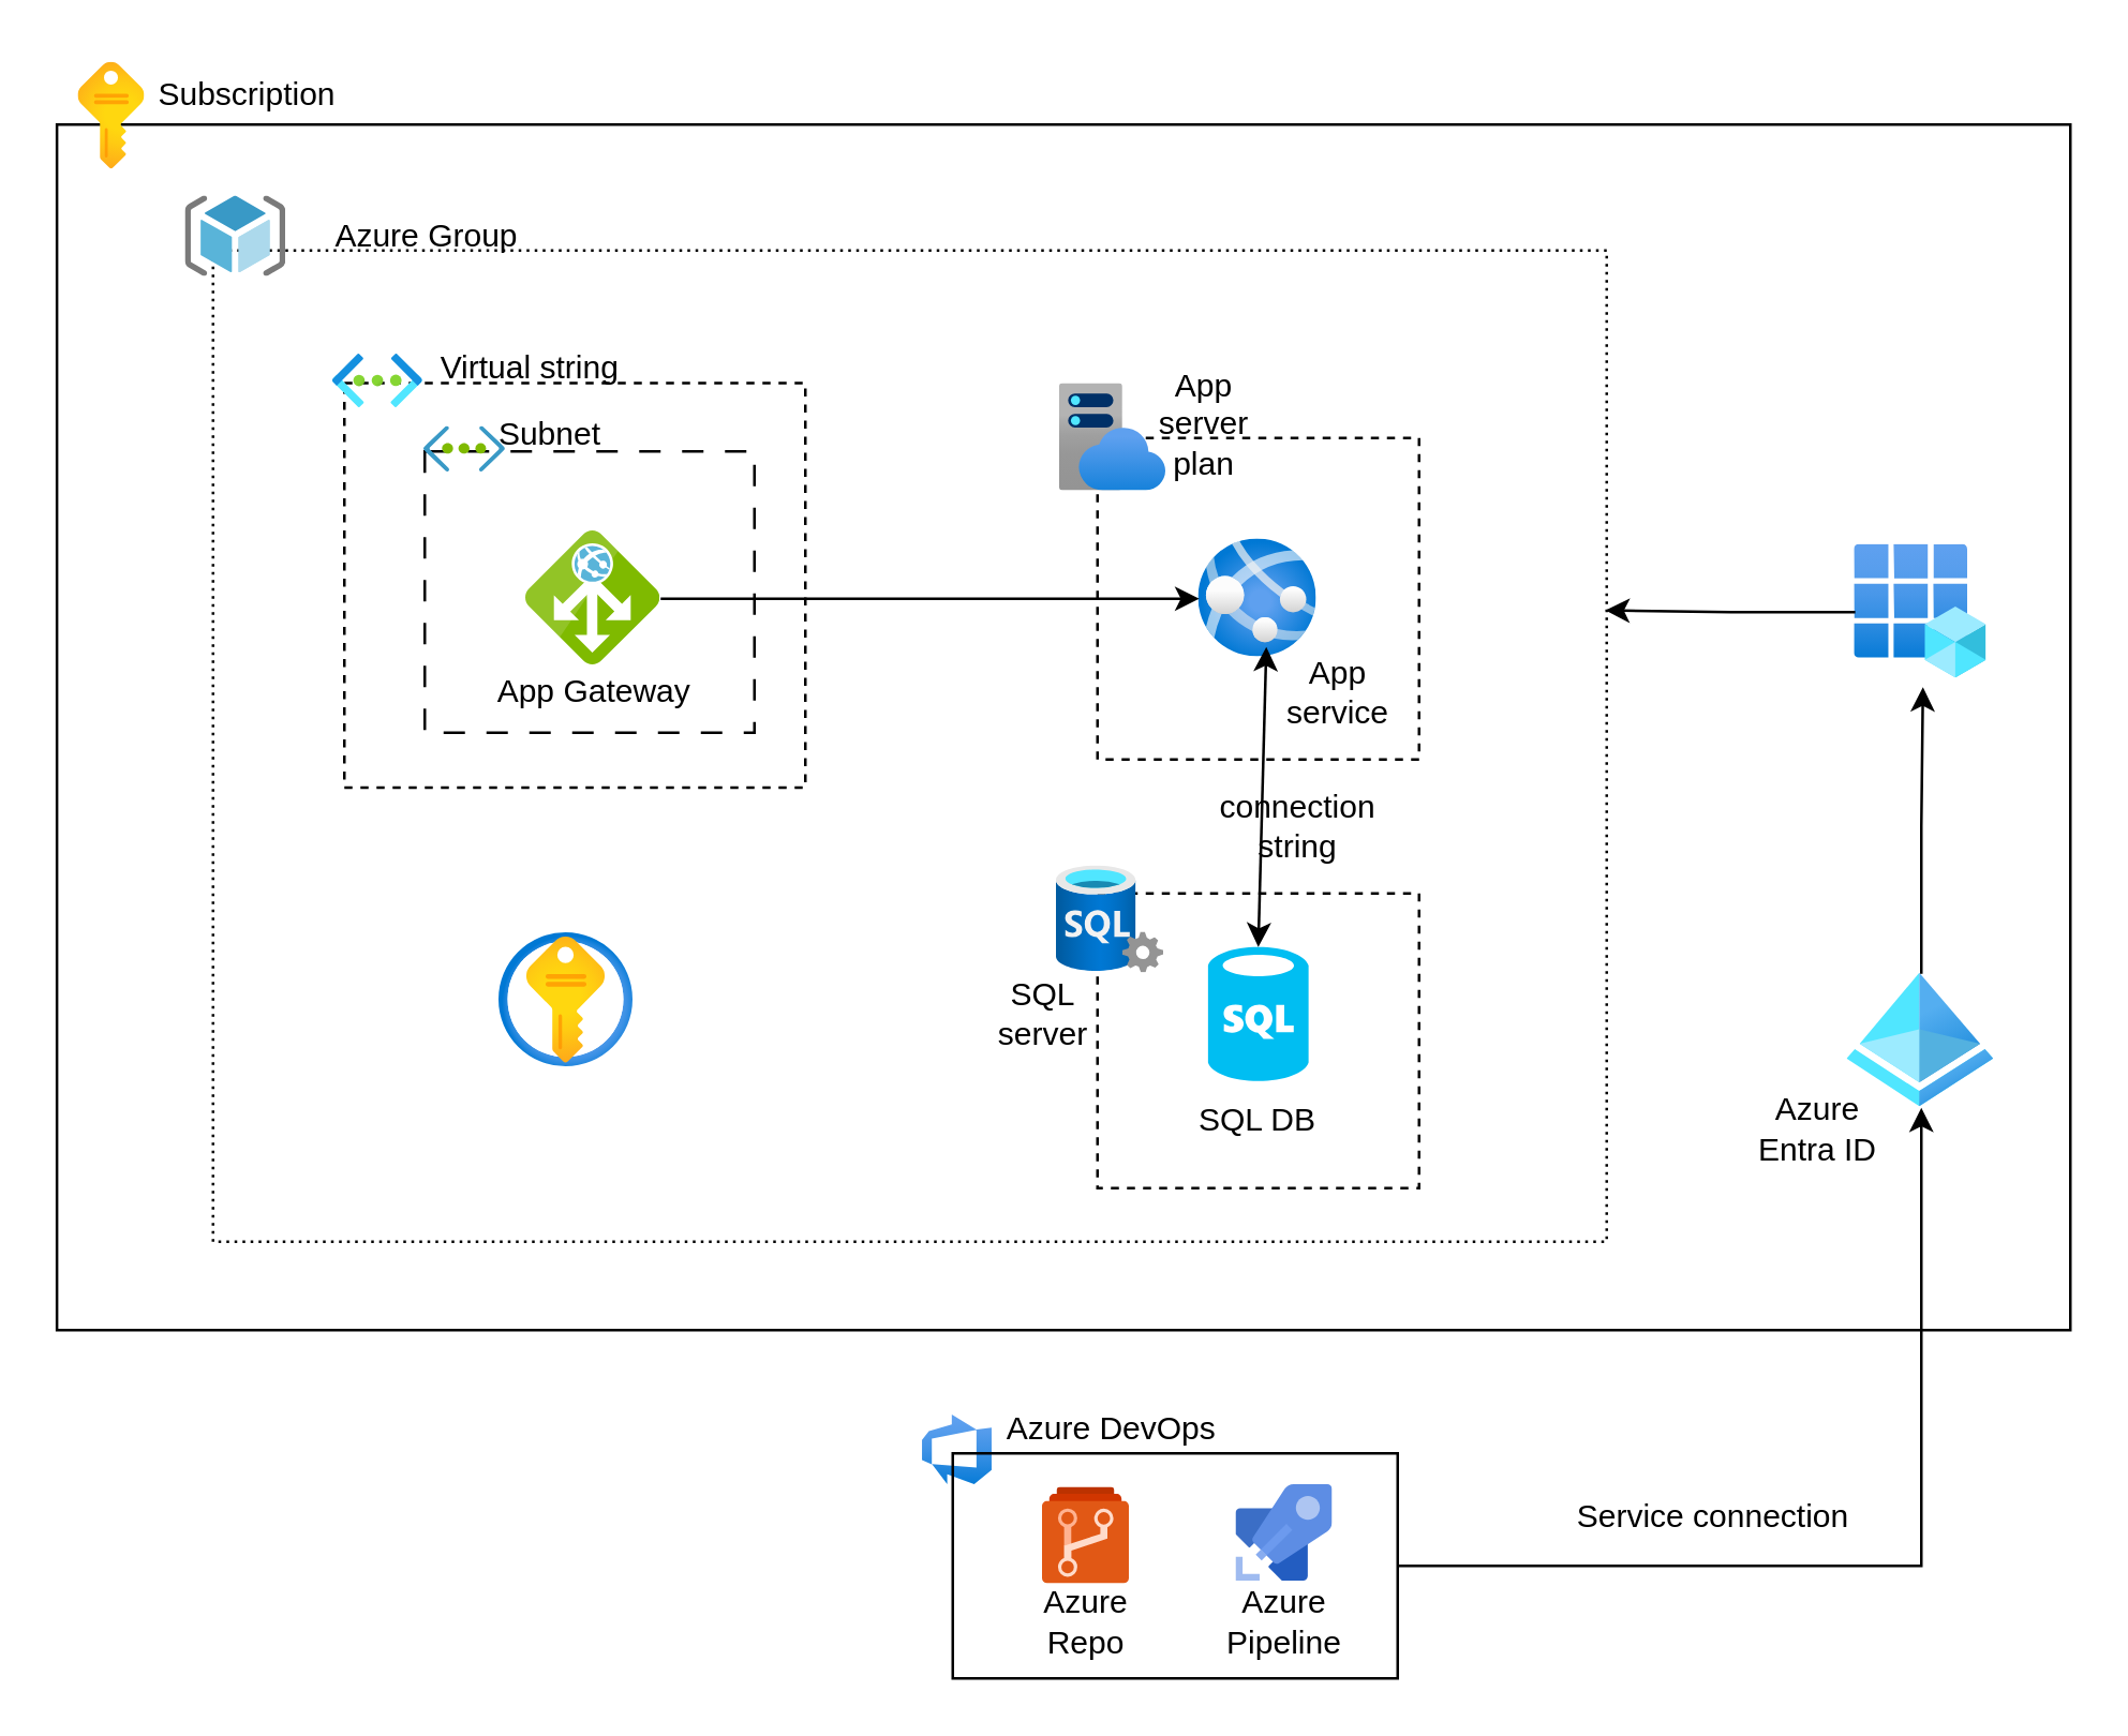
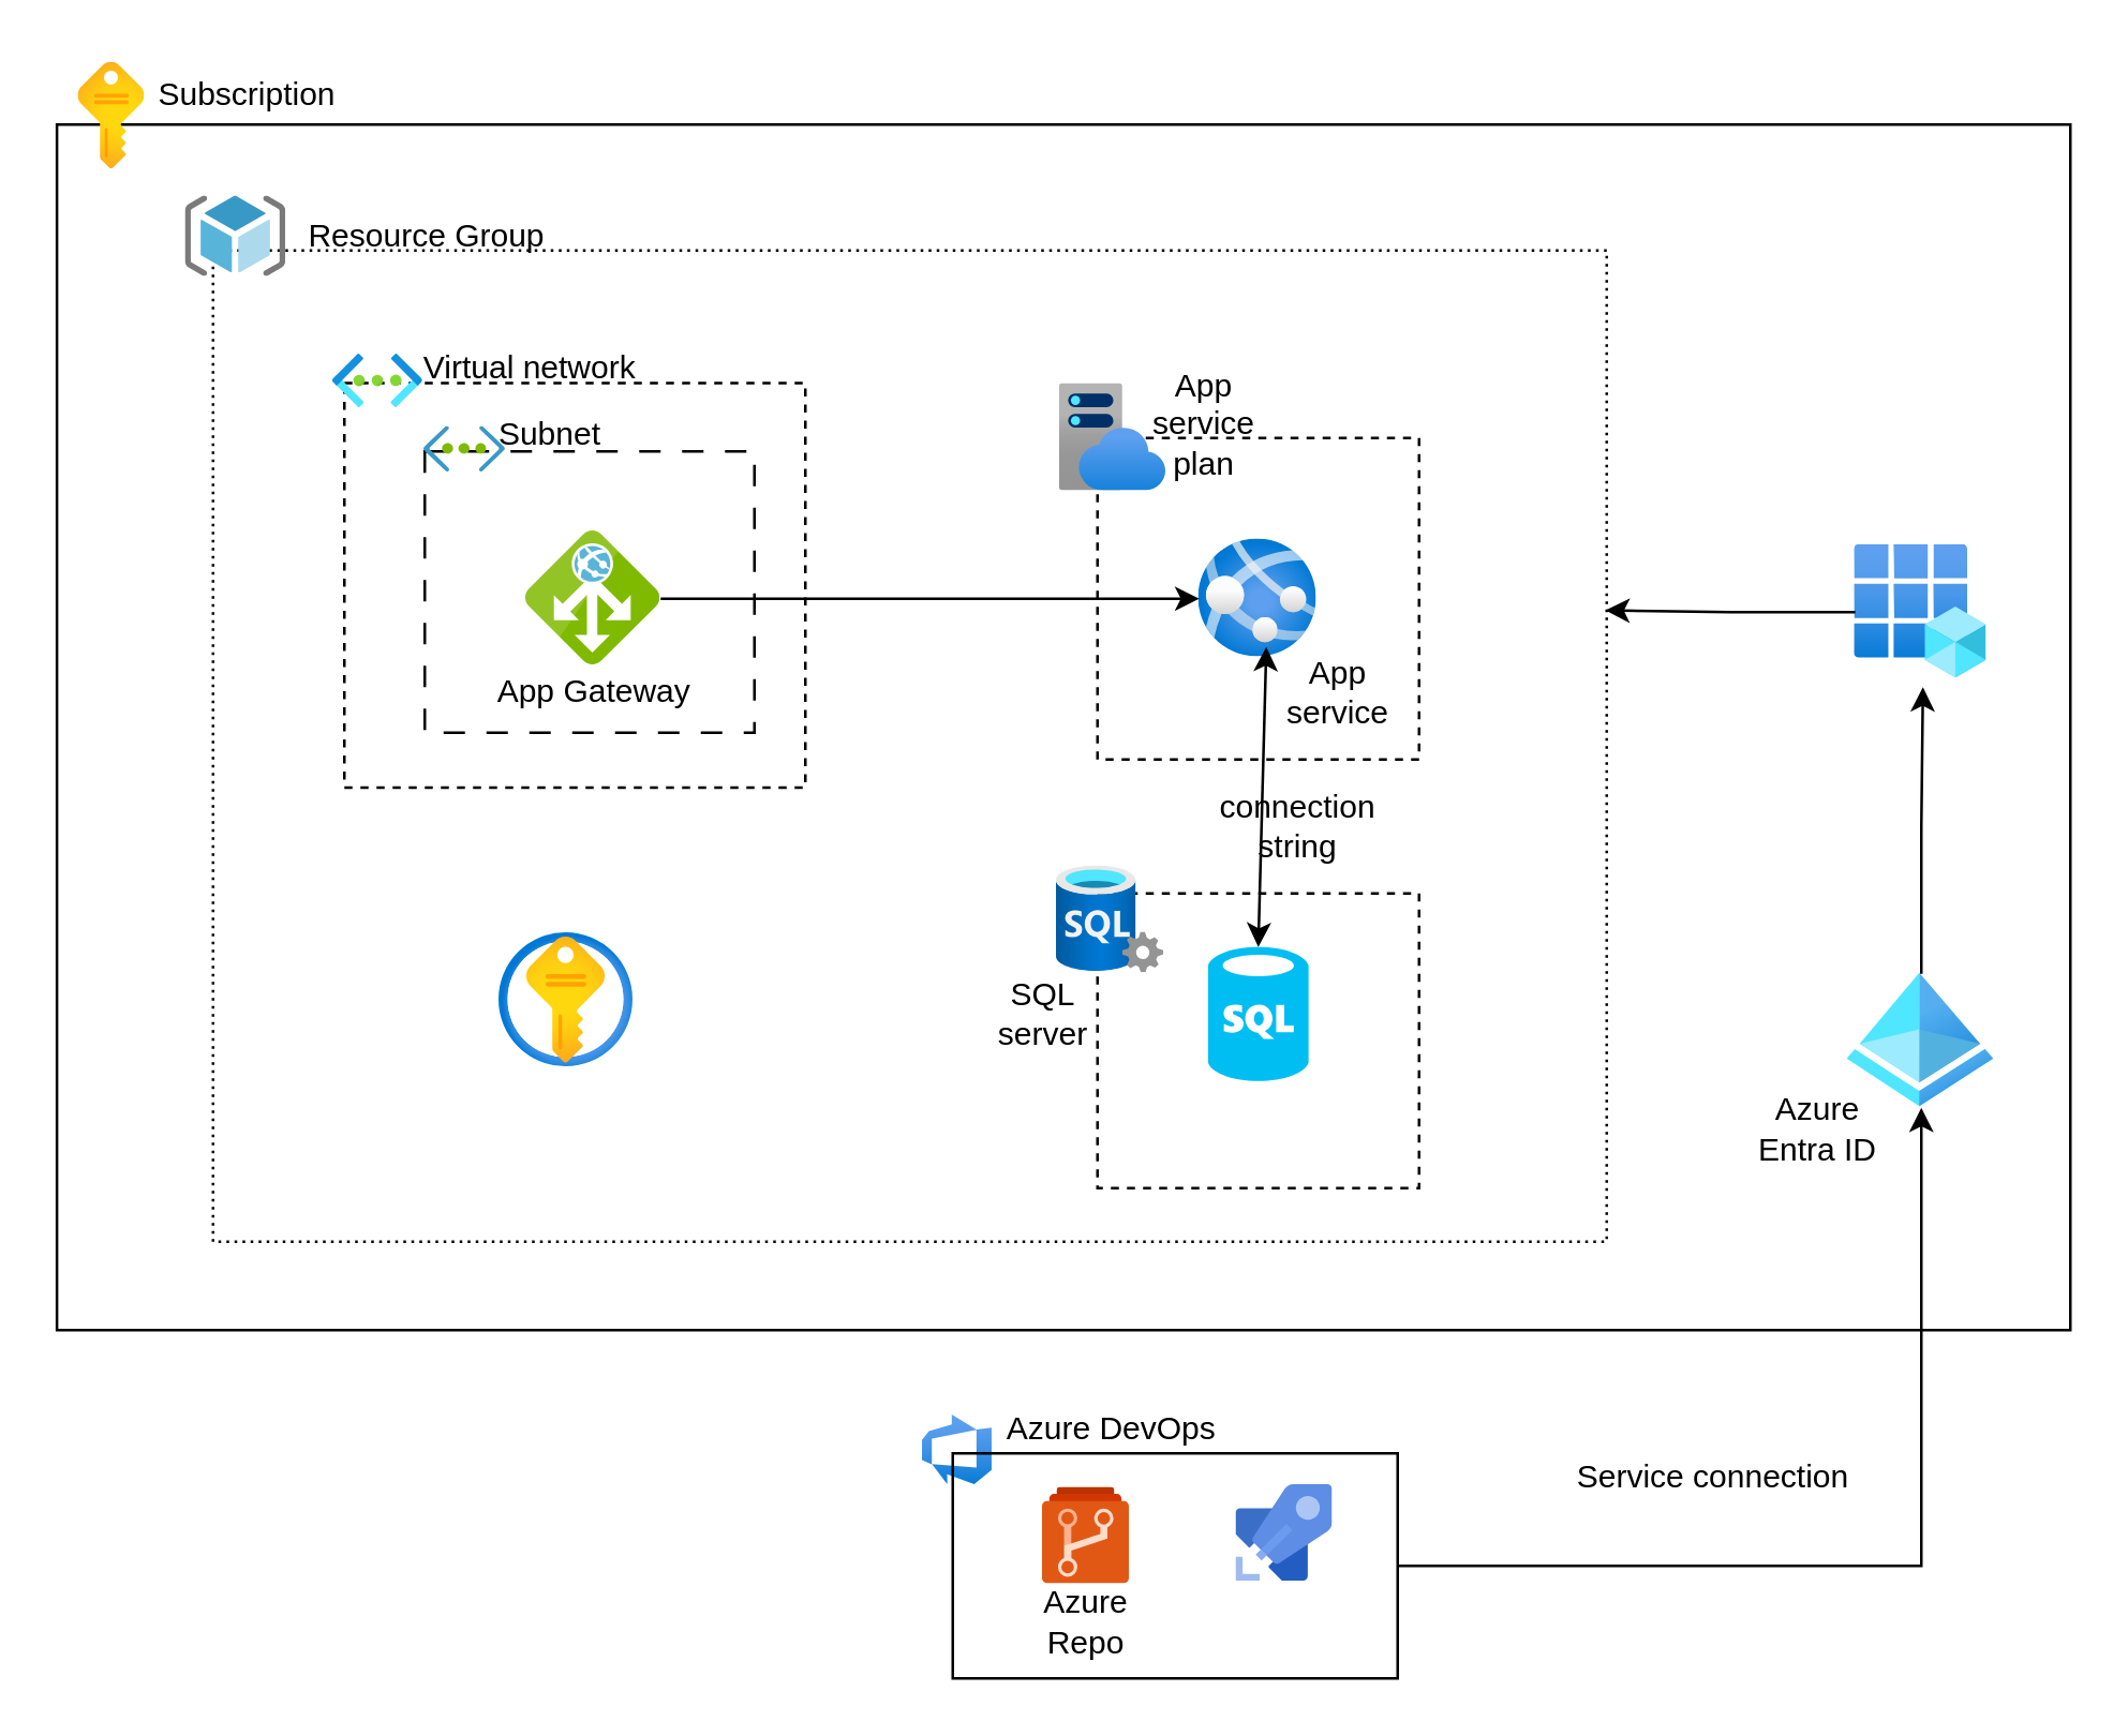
- <mxCell id="26" value="Azure Group" style="text;html=1;align=center;verticalAlign=middle;whiteSpace=wrap;rounded=0;" vertex="1" parent="1"><mxGeometry x="99" y="73" width="120" height="30" as="geometry" /></mxCell>
+ <mxCell id="26" value="Resource Group" style="text;html=1;align=center;verticalAlign=middle;whiteSpace=wrap;rounded=0;" vertex="1" parent="1"><mxGeometry x="99" y="73" width="120" height="30" as="geometry" /></mxCell>
- <mxCell id="34" value="Virtual string" style="text;html=1;align=center;verticalAlign=middle;whiteSpace=wrap;rounded=0;" vertex="1" parent="1"><mxGeometry x="151" y="122" width="93" height="30" as="geometry" /></mxCell>
+ <mxCell id="34" value="Virtual network" style="text;html=1;align=center;verticalAlign=middle;whiteSpace=wrap;rounded=0;" vertex="1" parent="1"><mxGeometry x="151" y="122" width="93" height="30" as="geometry" /></mxCell>
- <mxCell id="23" value="App server&lt;div&gt;plan&lt;/div&gt;" style="text;html=1;align=center;verticalAlign=middle;whiteSpace=wrap;rounded=0;" vertex="1" parent="1"><mxGeometry x="419" y="143" width="60" height="30" as="geometry" /></mxCell>
+ <mxCell id="23" value="App service&lt;div&gt;plan&lt;/div&gt;" style="text;html=1;align=center;verticalAlign=middle;whiteSpace=wrap;rounded=0;" vertex="1" parent="1"><mxGeometry x="419" y="143" width="60" height="30" as="geometry" /></mxCell>
- <mxCell id="25" value="SQL DB" style="text;html=1;align=center;verticalAlign=middle;whiteSpace=wrap;rounded=0;" vertex="1" parent="1"><mxGeometry x="439" y="403" width="60" height="30" as="geometry" /></mxCell>
- <mxCell id="7" value="Service connection&lt;div&gt;&lt;br&gt;&lt;/div&gt;" style="text;html=1;align=center;verticalAlign=middle;whiteSpace=wrap;rounded=0;" vertex="1" parent="1"><mxGeometry x="584" y="559.75" width="110" height="26.5" as="geometry" /></mxCell>
+ <mxCell id="7" value="Service connection&lt;div&gt;&lt;br&gt;&lt;/div&gt;" style="text;html=1;align=center;verticalAlign=middle;whiteSpace=wrap;rounded=0;" vertex="1" parent="1"><mxGeometry x="584" y="544.75" width="110" height="26.5" as="geometry" /></mxCell>
- <mxCell id="43" value="Azure Pipeline" style="text;html=1;align=center;verticalAlign=middle;whiteSpace=wrap;rounded=0;" vertex="1" parent="1"><mxGeometry x="449" y="590" width="60" height="30" as="geometry" /></mxCell>
